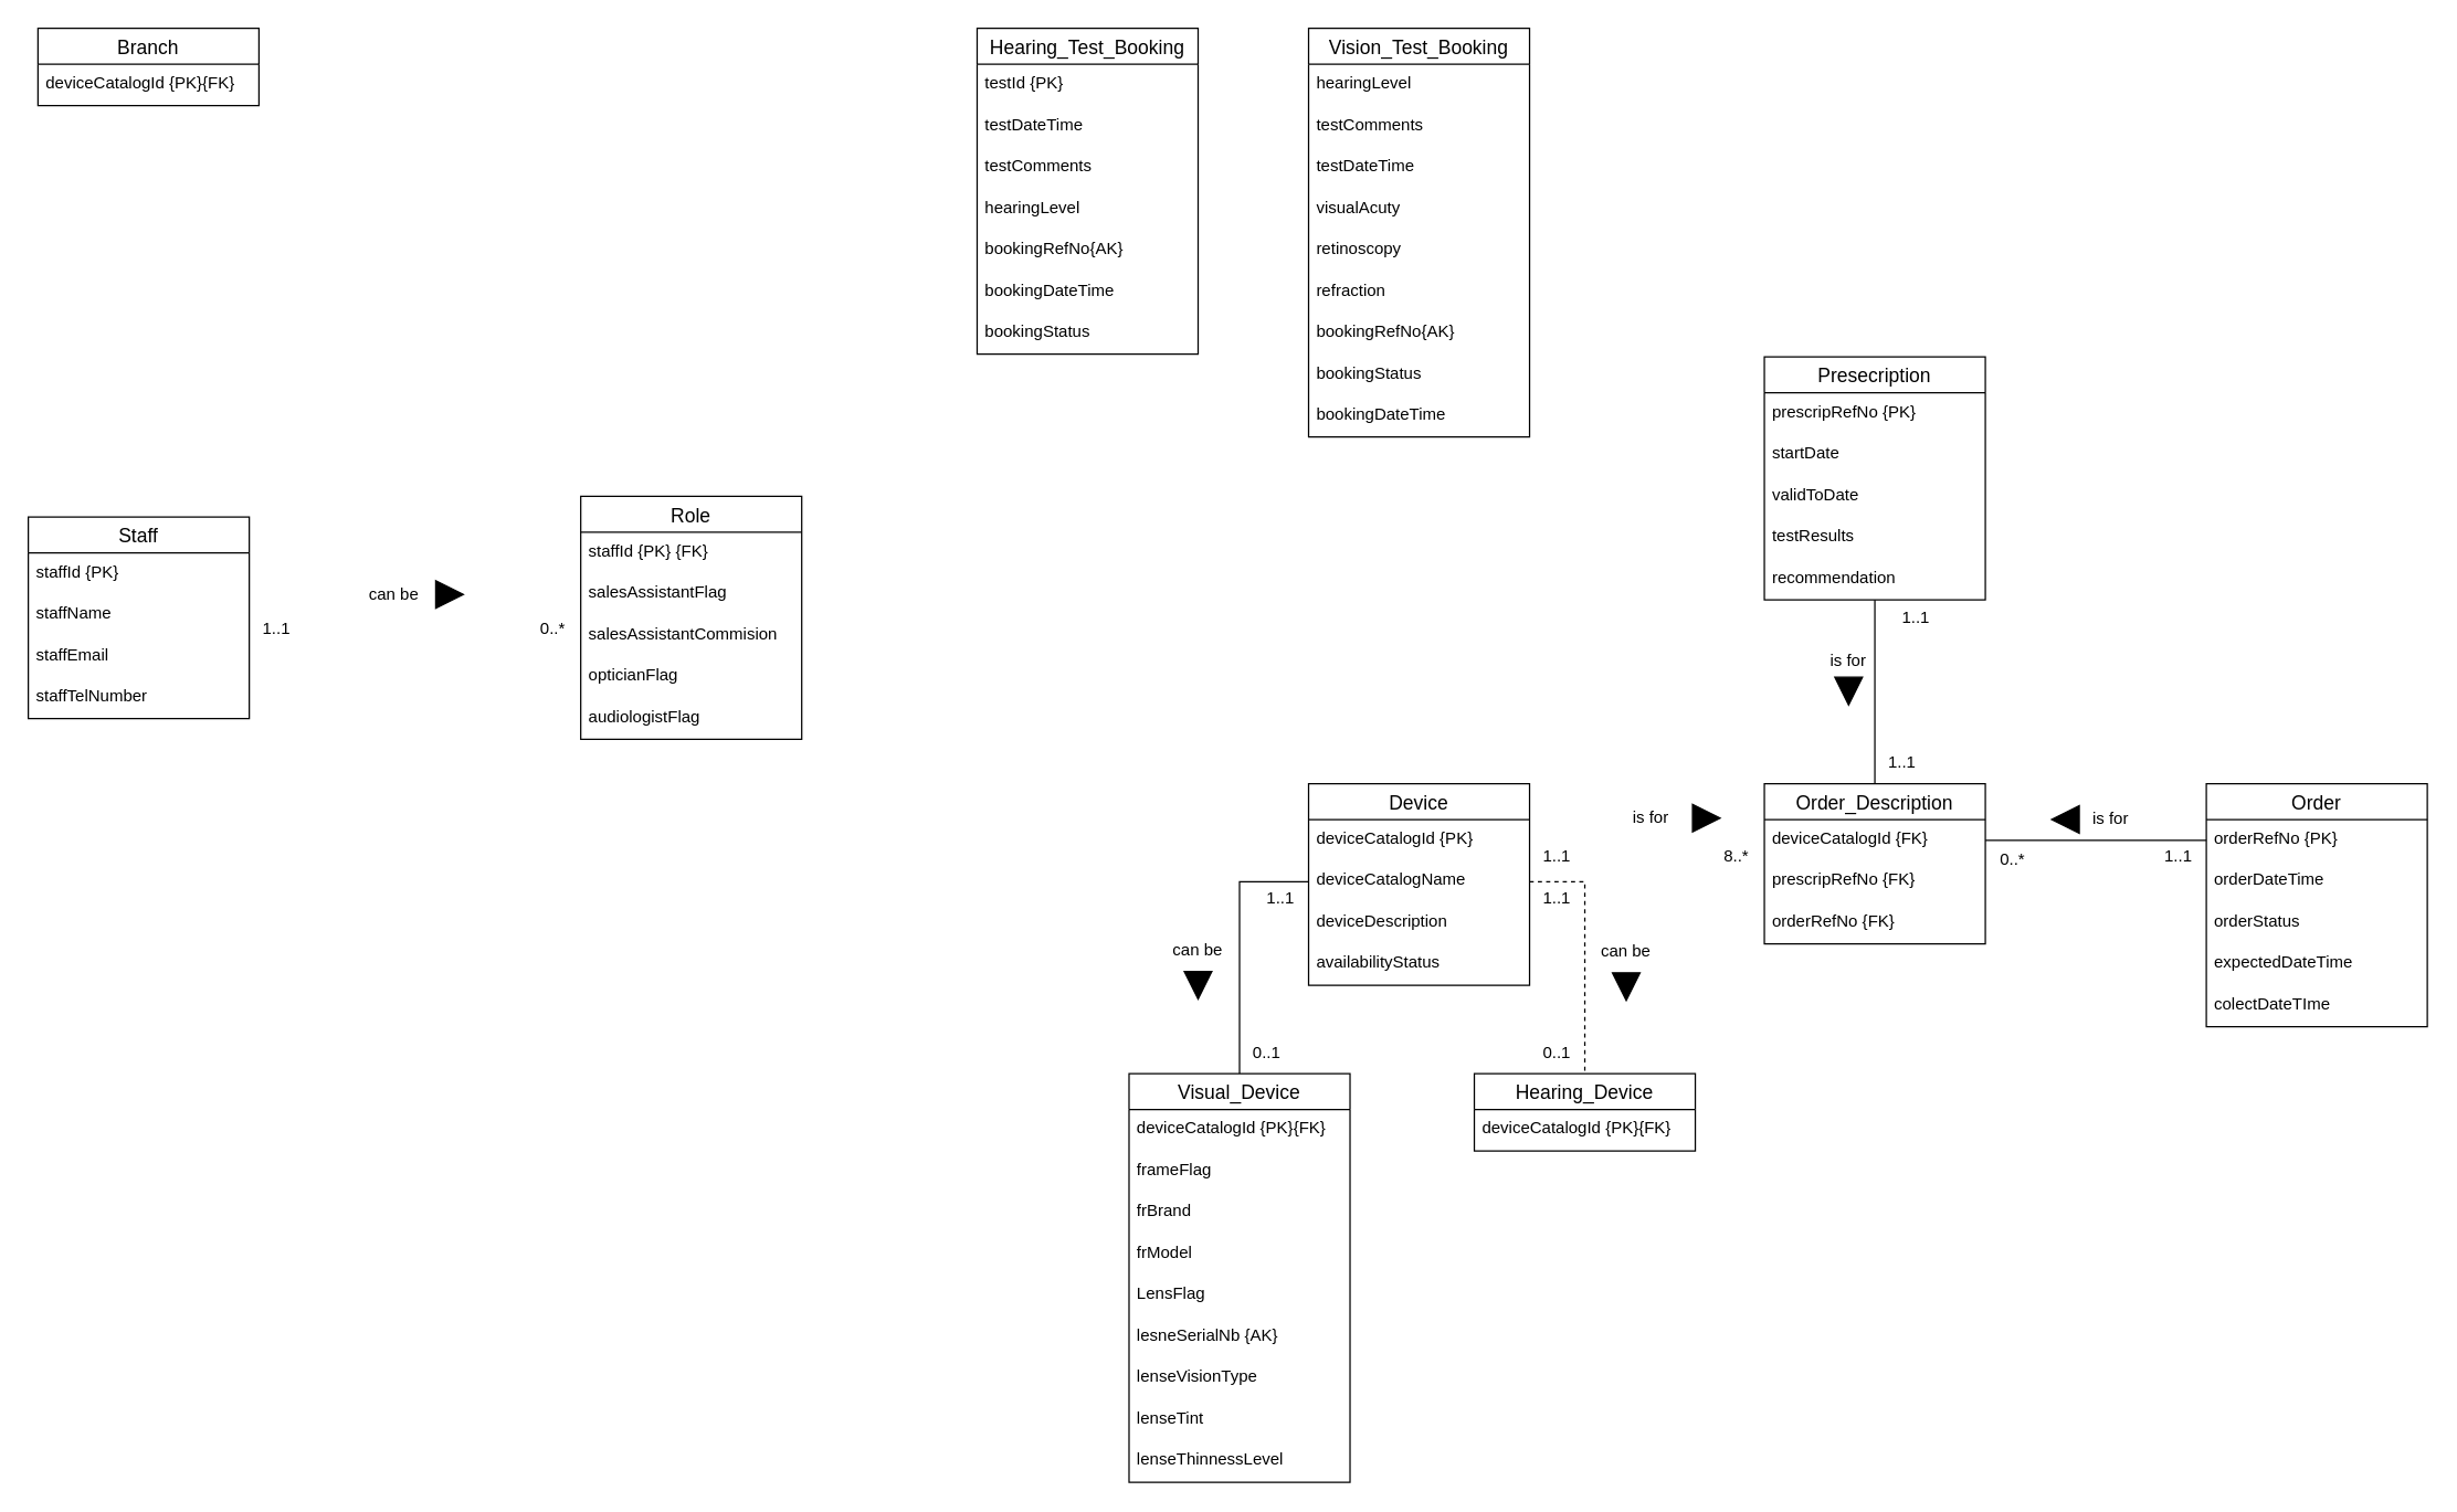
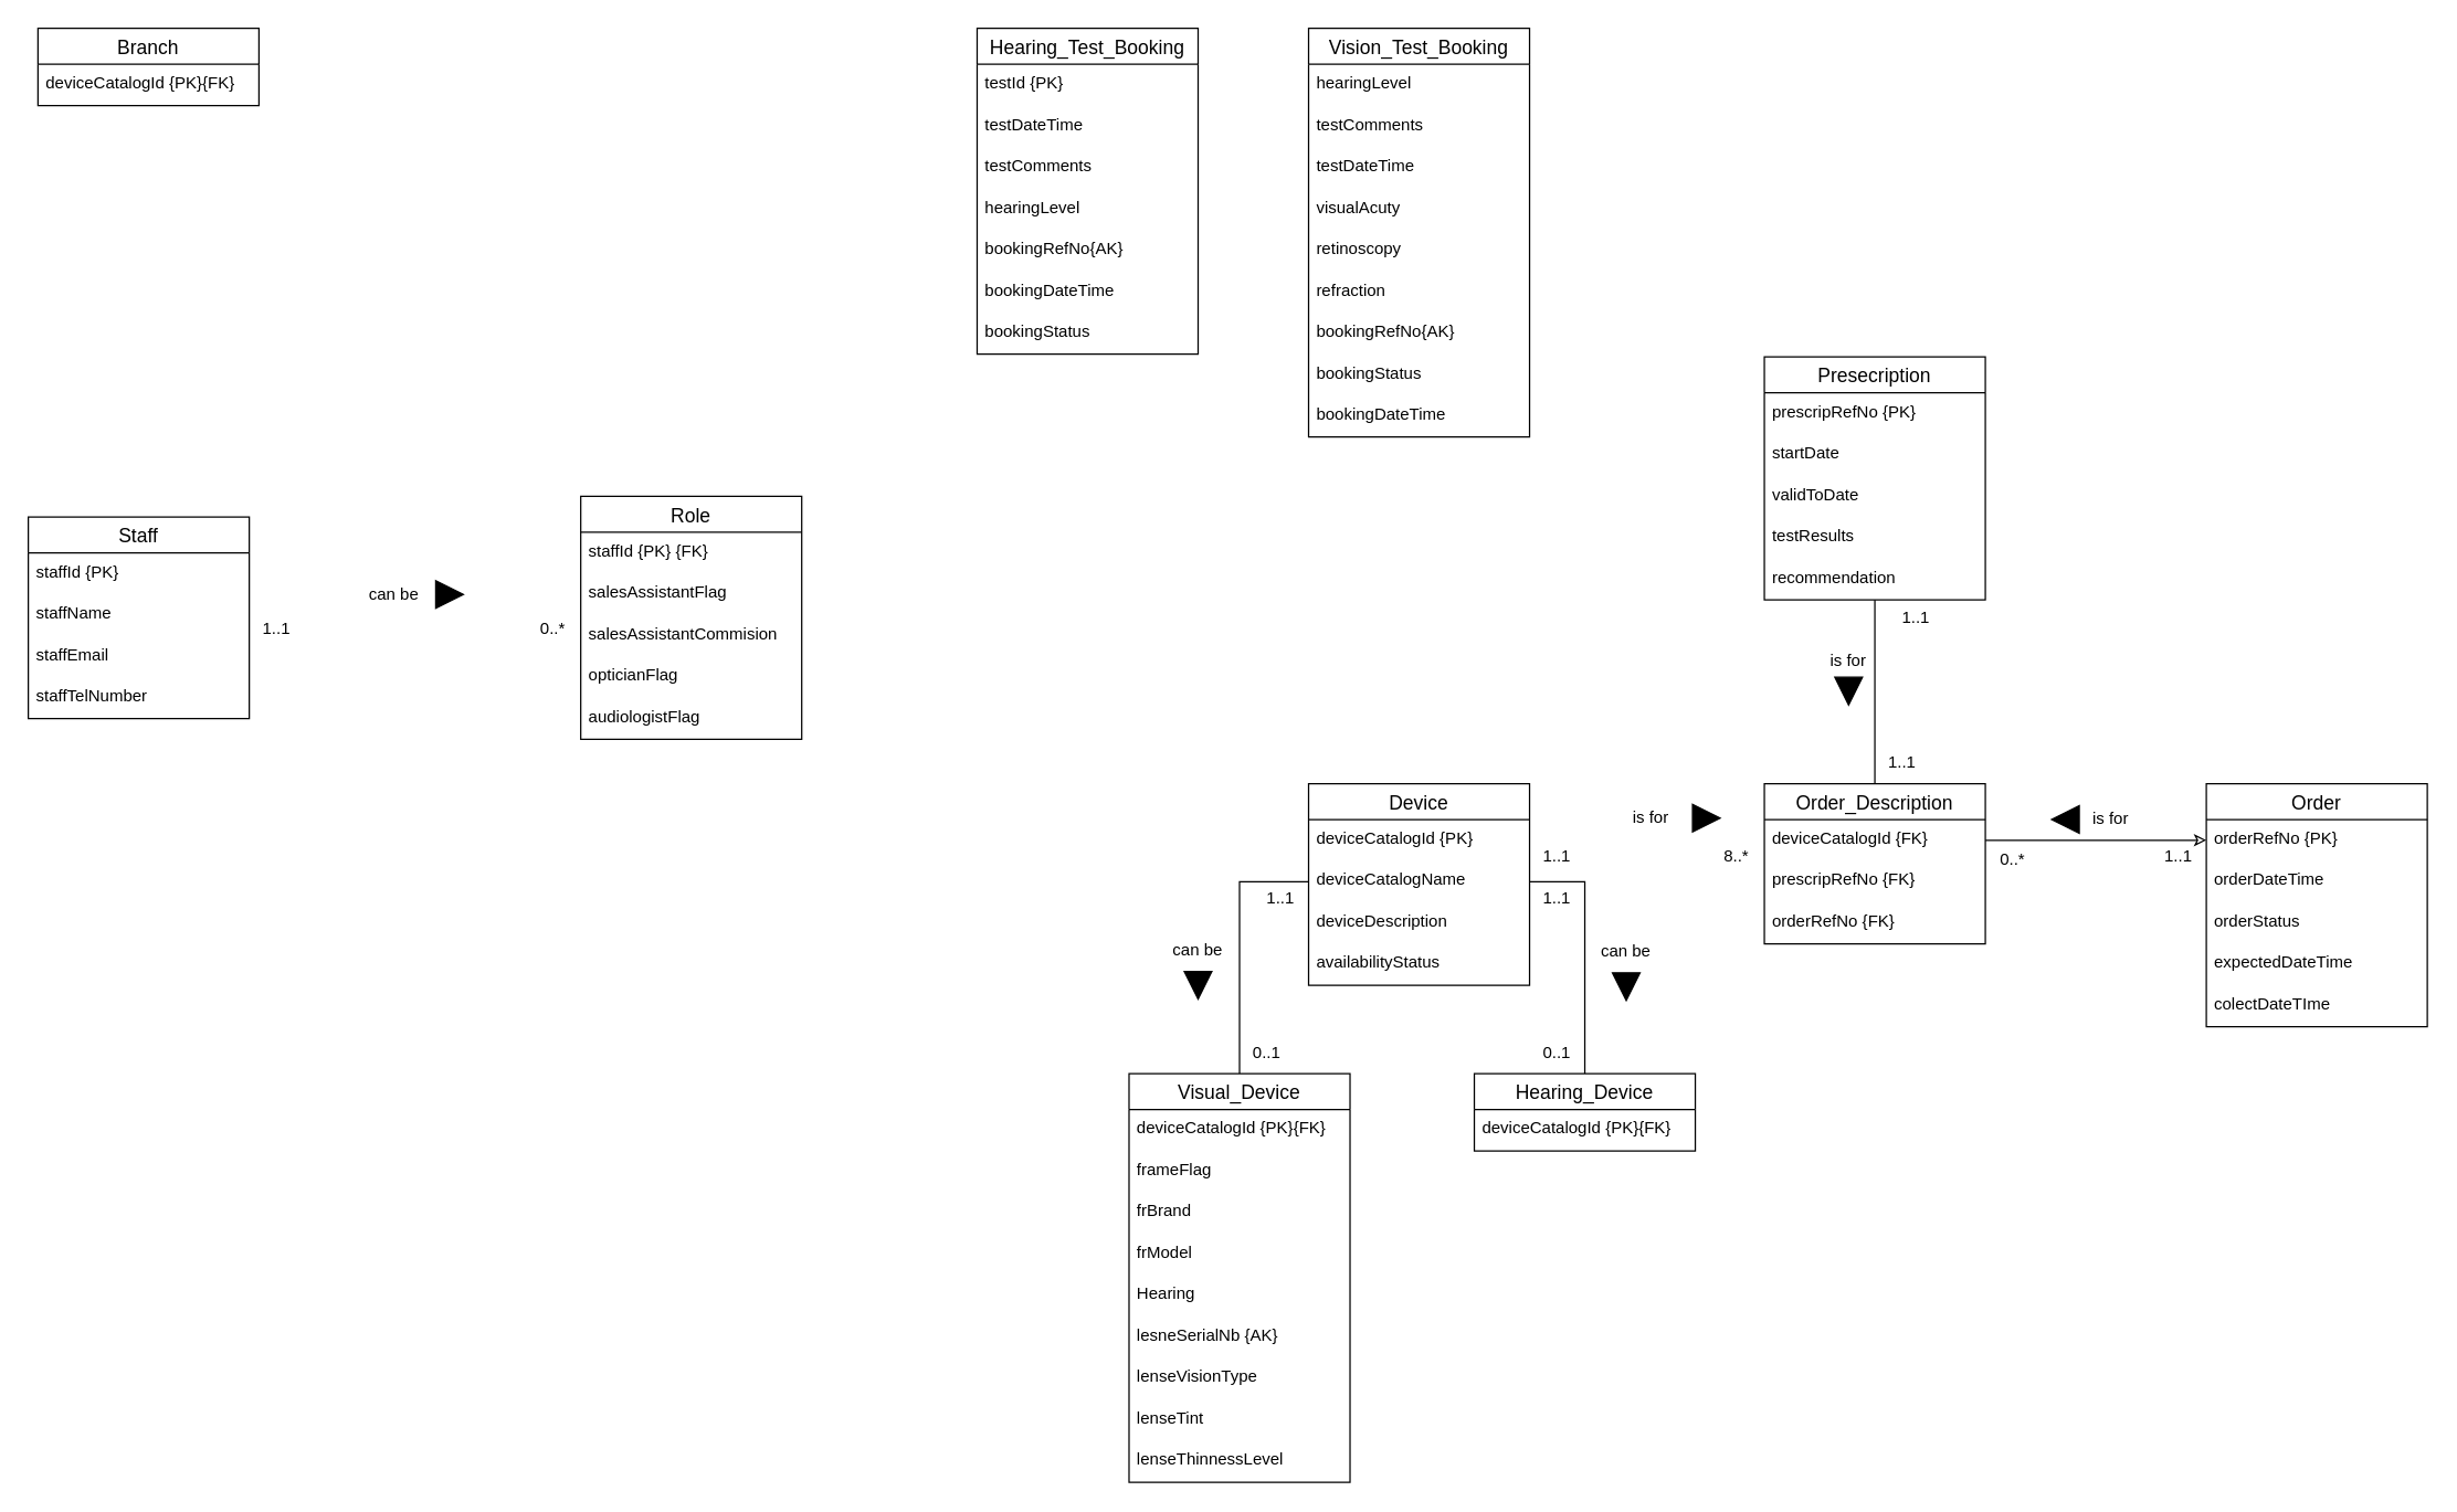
- <mxCell id="81" style="edgeStyle=orthogonalEdgeStyle;rounded=0;orthogonalLoop=1;jettySize=auto;html=1;endArrow=none;endFill=0;" edge="1" parent="1" source="66" target="70"><mxGeometry relative="1" as="geometry" /></mxCell>
+ <mxCell id="81" style="edgeStyle=orthogonalEdgeStyle;rounded=0;orthogonalLoop=1;jettySize=auto;html=1;endArrow=classic;endFill=0;" edge="1" parent="1" source="66" target="70"><mxGeometry relative="1" as="geometry" /></mxCell>
- <mxCell id="35" style="edgeStyle=orthogonalEdgeStyle;rounded=0;orthogonalLoop=1;jettySize=auto;html=1;endArrow=none;endFill=0;dashed=1;" edge="1" parent="1" source="19" target="32"><mxGeometry relative="1" as="geometry" /></mxCell>
+ <mxCell id="35" style="edgeStyle=orthogonalEdgeStyle;rounded=0;orthogonalLoop=1;jettySize=auto;html=1;endArrow=none;endFill=0;" edge="1" parent="1" source="19" target="32"><mxGeometry relative="1" as="geometry" /></mxCell>
- <mxCell id="27" value="LensFlag" style="text;strokeColor=none;fillColor=none;spacingLeft=4;spacingRight=4;overflow=hidden;rotatable=0;points=[[0,0.5],[1,0.5]];portConstraint=eastwest;fontSize=12;" vertex="1" parent="22"><mxGeometry y="146" width="160" height="30" as="geometry" /></mxCell>
+ <mxCell id="27" value="Hearing" style="text;strokeColor=none;fillColor=none;spacingLeft=4;spacingRight=4;overflow=hidden;rotatable=0;points=[[0,0.5],[1,0.5]];portConstraint=eastwest;fontSize=12;" vertex="1" parent="22"><mxGeometry y="146" width="160" height="30" as="geometry" /></mxCell>
